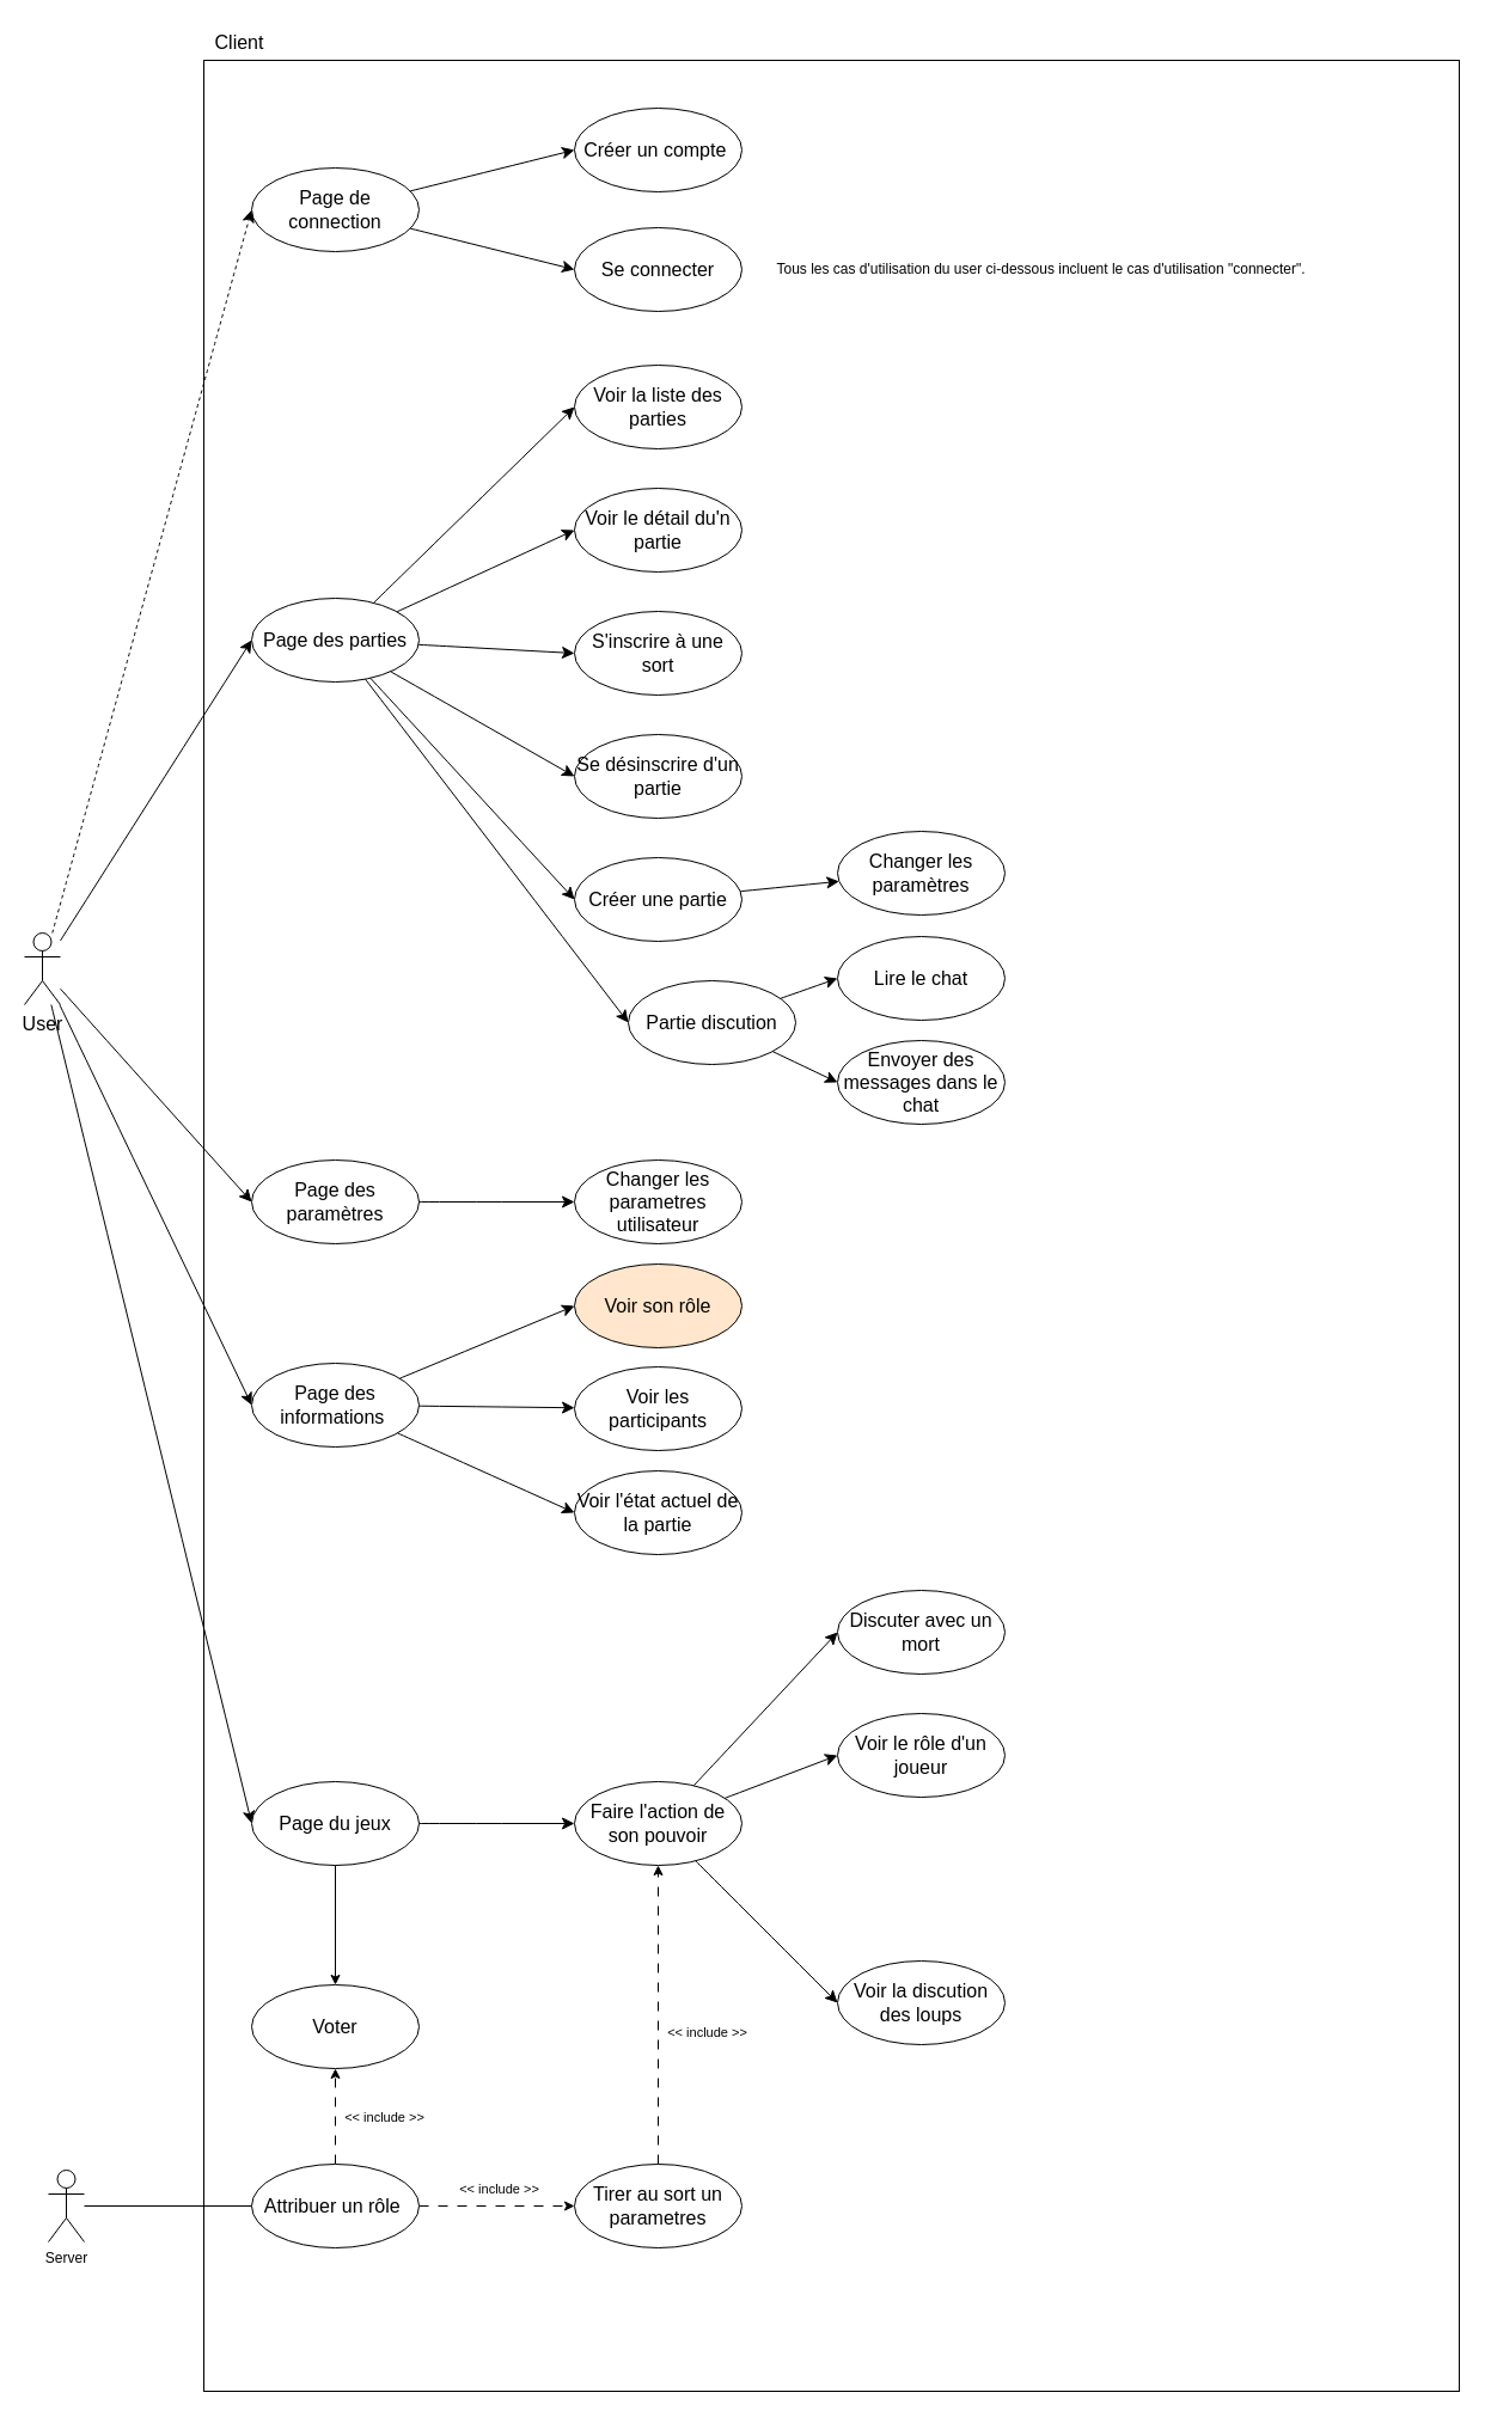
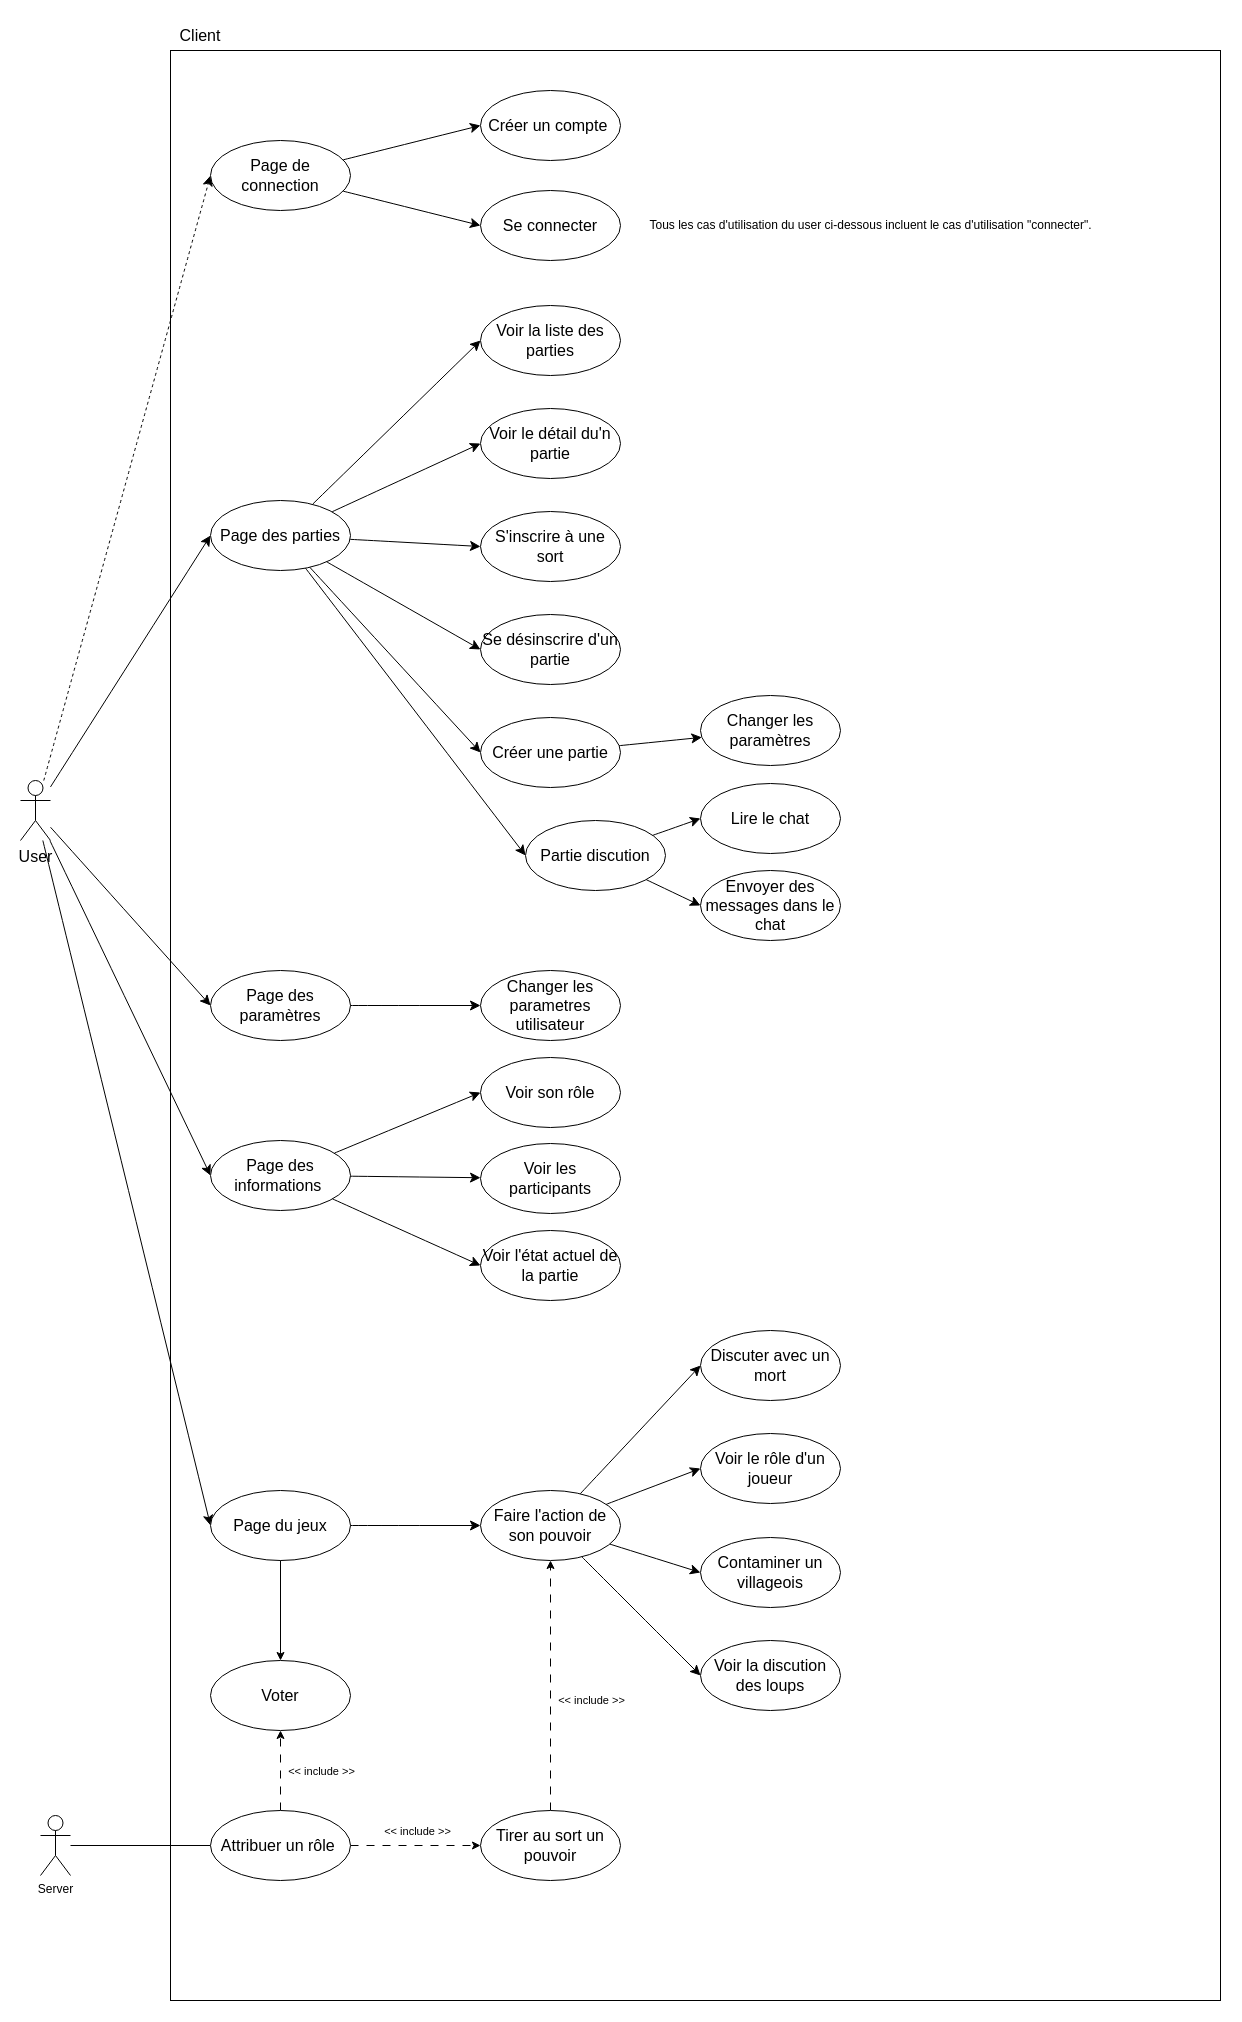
- <mxCell id="23" value="Voir son rôle" style="ellipse;whiteSpace=wrap;html=1;fontSize=16;fillColor=#ffe6cc;" parent="22" vertex="1"><mxGeometry x="270" width="140" height="70" as="geometry" /></mxCell>
+ <mxCell id="23" value="Voir son rôle" style="ellipse;whiteSpace=wrap;html=1;fontSize=16;" parent="22" vertex="1"><mxGeometry x="270" width="140" height="70" as="geometry" /></mxCell>
+ <mxCell id="19" style="edgeStyle=none;curved=1;rounded=0;orthogonalLoop=1;jettySize=auto;html=1;entryX=0;entryY=0.5;entryDx=0;entryDy=0;fontSize=12;startSize=8;endSize=8;" parent="10" source="12" target="14" edge="1"><mxGeometry relative="1" as="geometry" /></mxCell>
+ <mxCell id="14" value="Contaminer un villageois" style="ellipse;whiteSpace=wrap;html=1;fontSize=16;" parent="10" vertex="1"><mxGeometry x="490" y="287" width="140" height="70" as="geometry" /></mxCell>
- <mxCell id="69" value="Tirer au sort un parametres" style="ellipse;whiteSpace=wrap;html=1;fontSize=16;" vertex="1" parent="1"><mxGeometry x="480" y="1810" width="140" height="70" as="geometry" /></mxCell>
+ <mxCell id="69" value="Tirer au sort un pouvoir" style="ellipse;whiteSpace=wrap;html=1;fontSize=16;" vertex="1" parent="1"><mxGeometry x="480" y="1810" width="140" height="70" as="geometry" /></mxCell>
